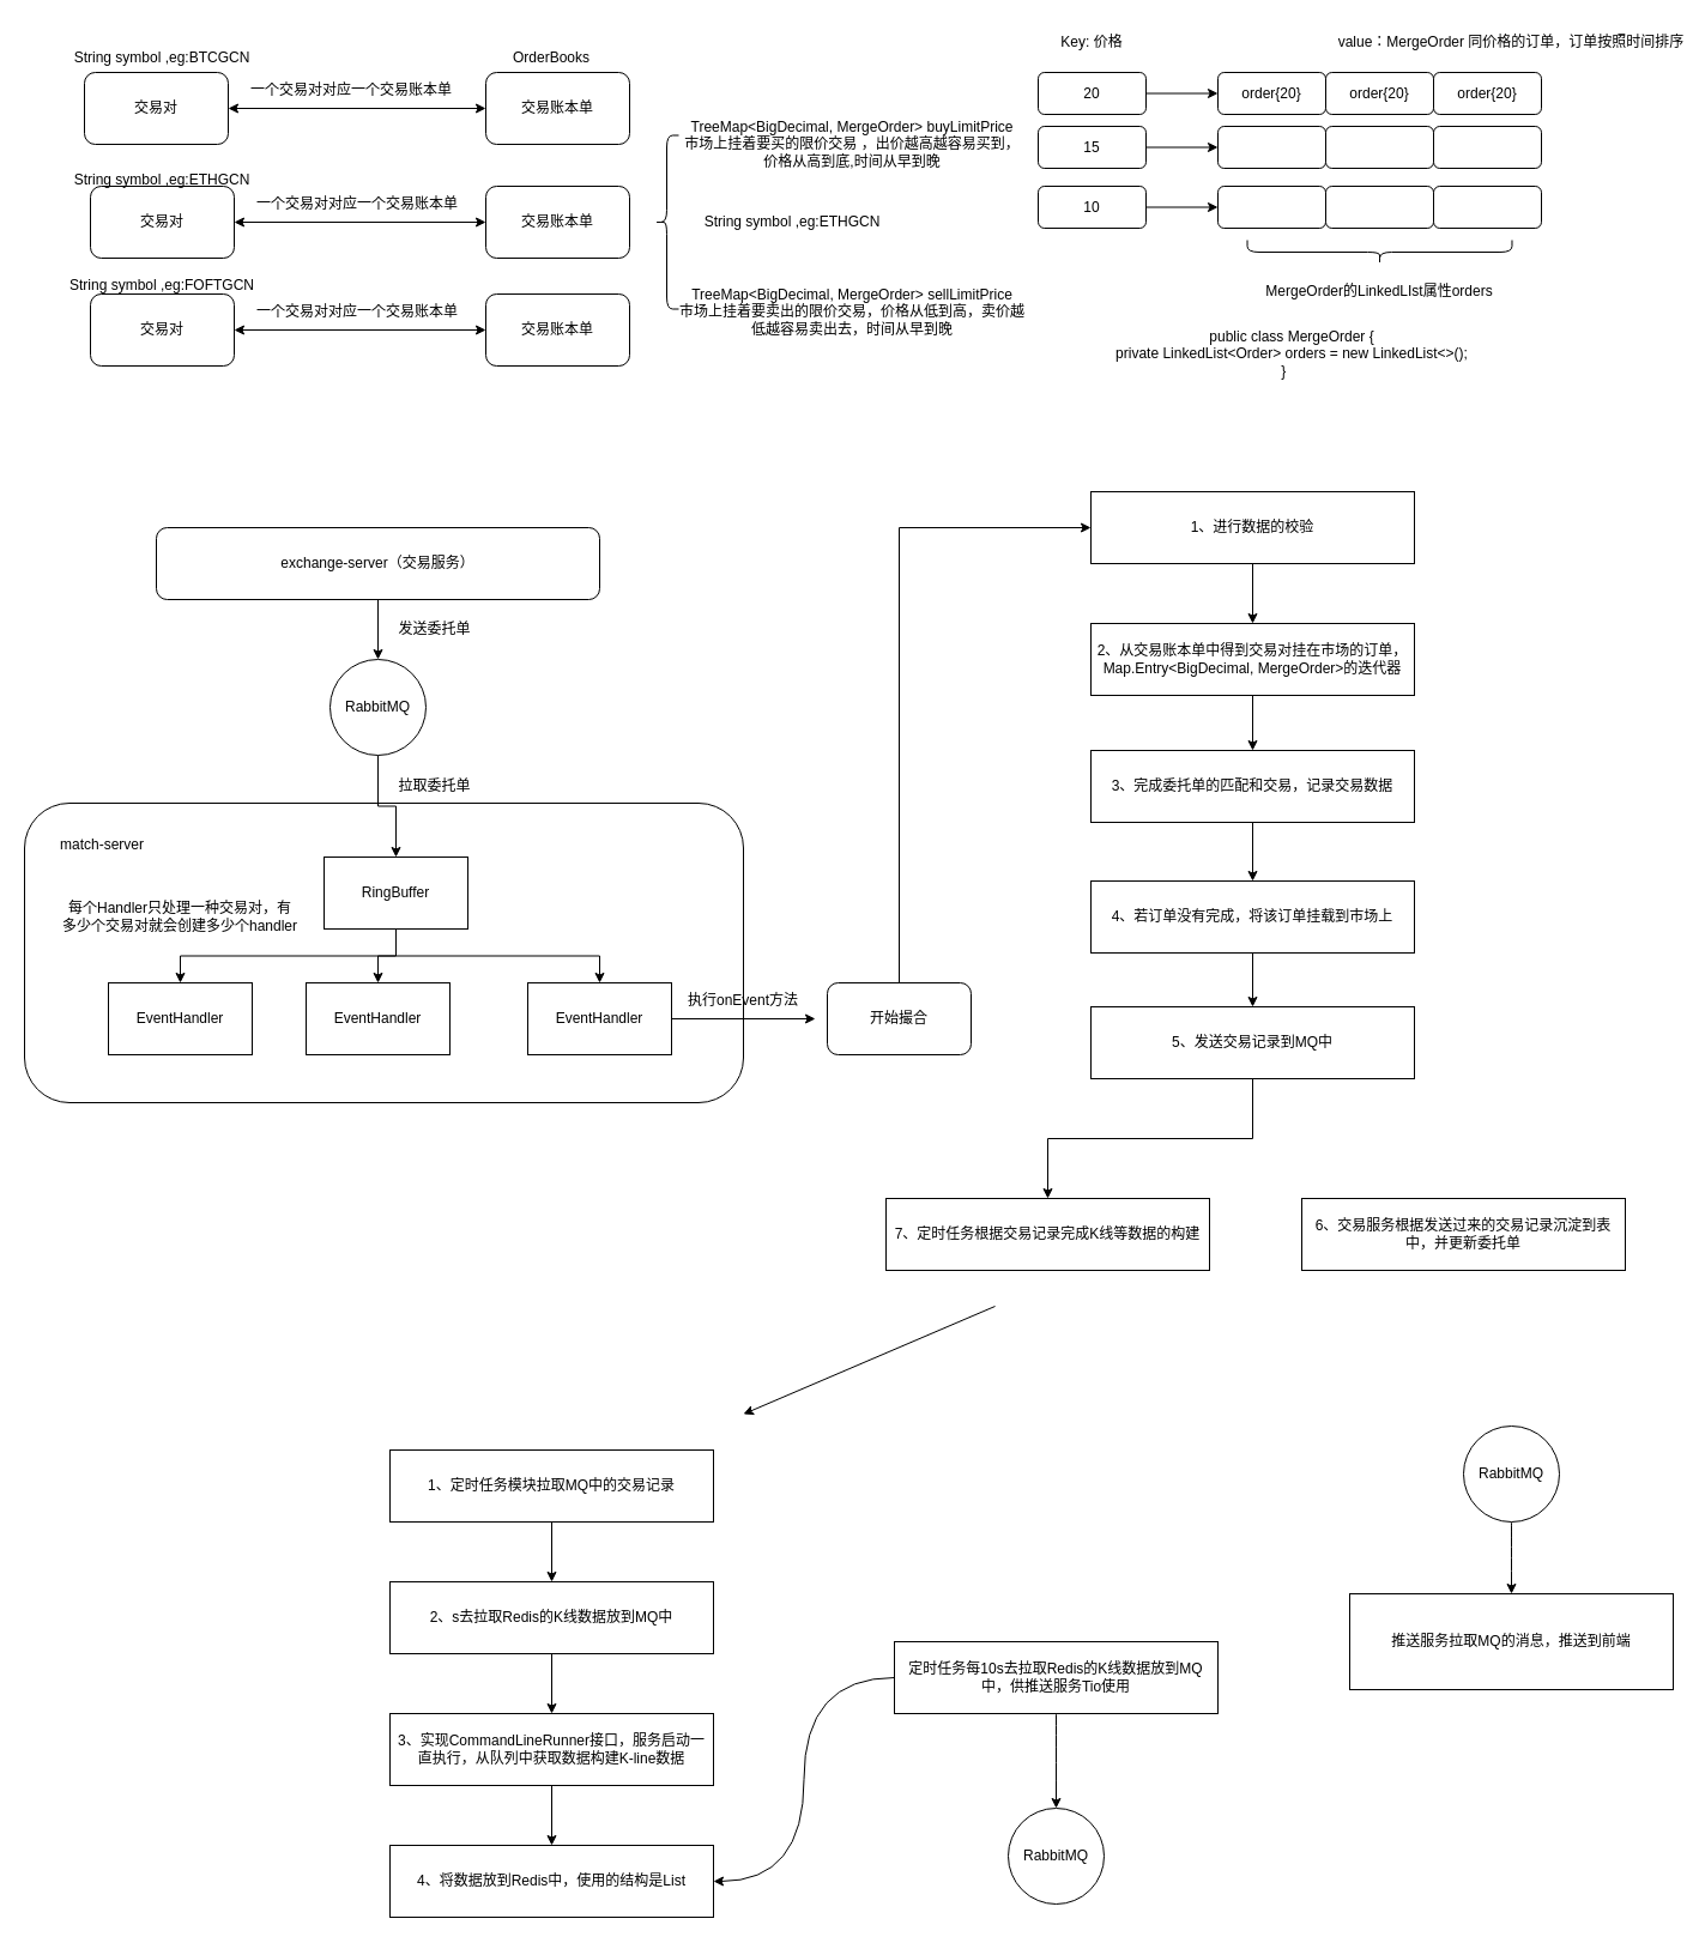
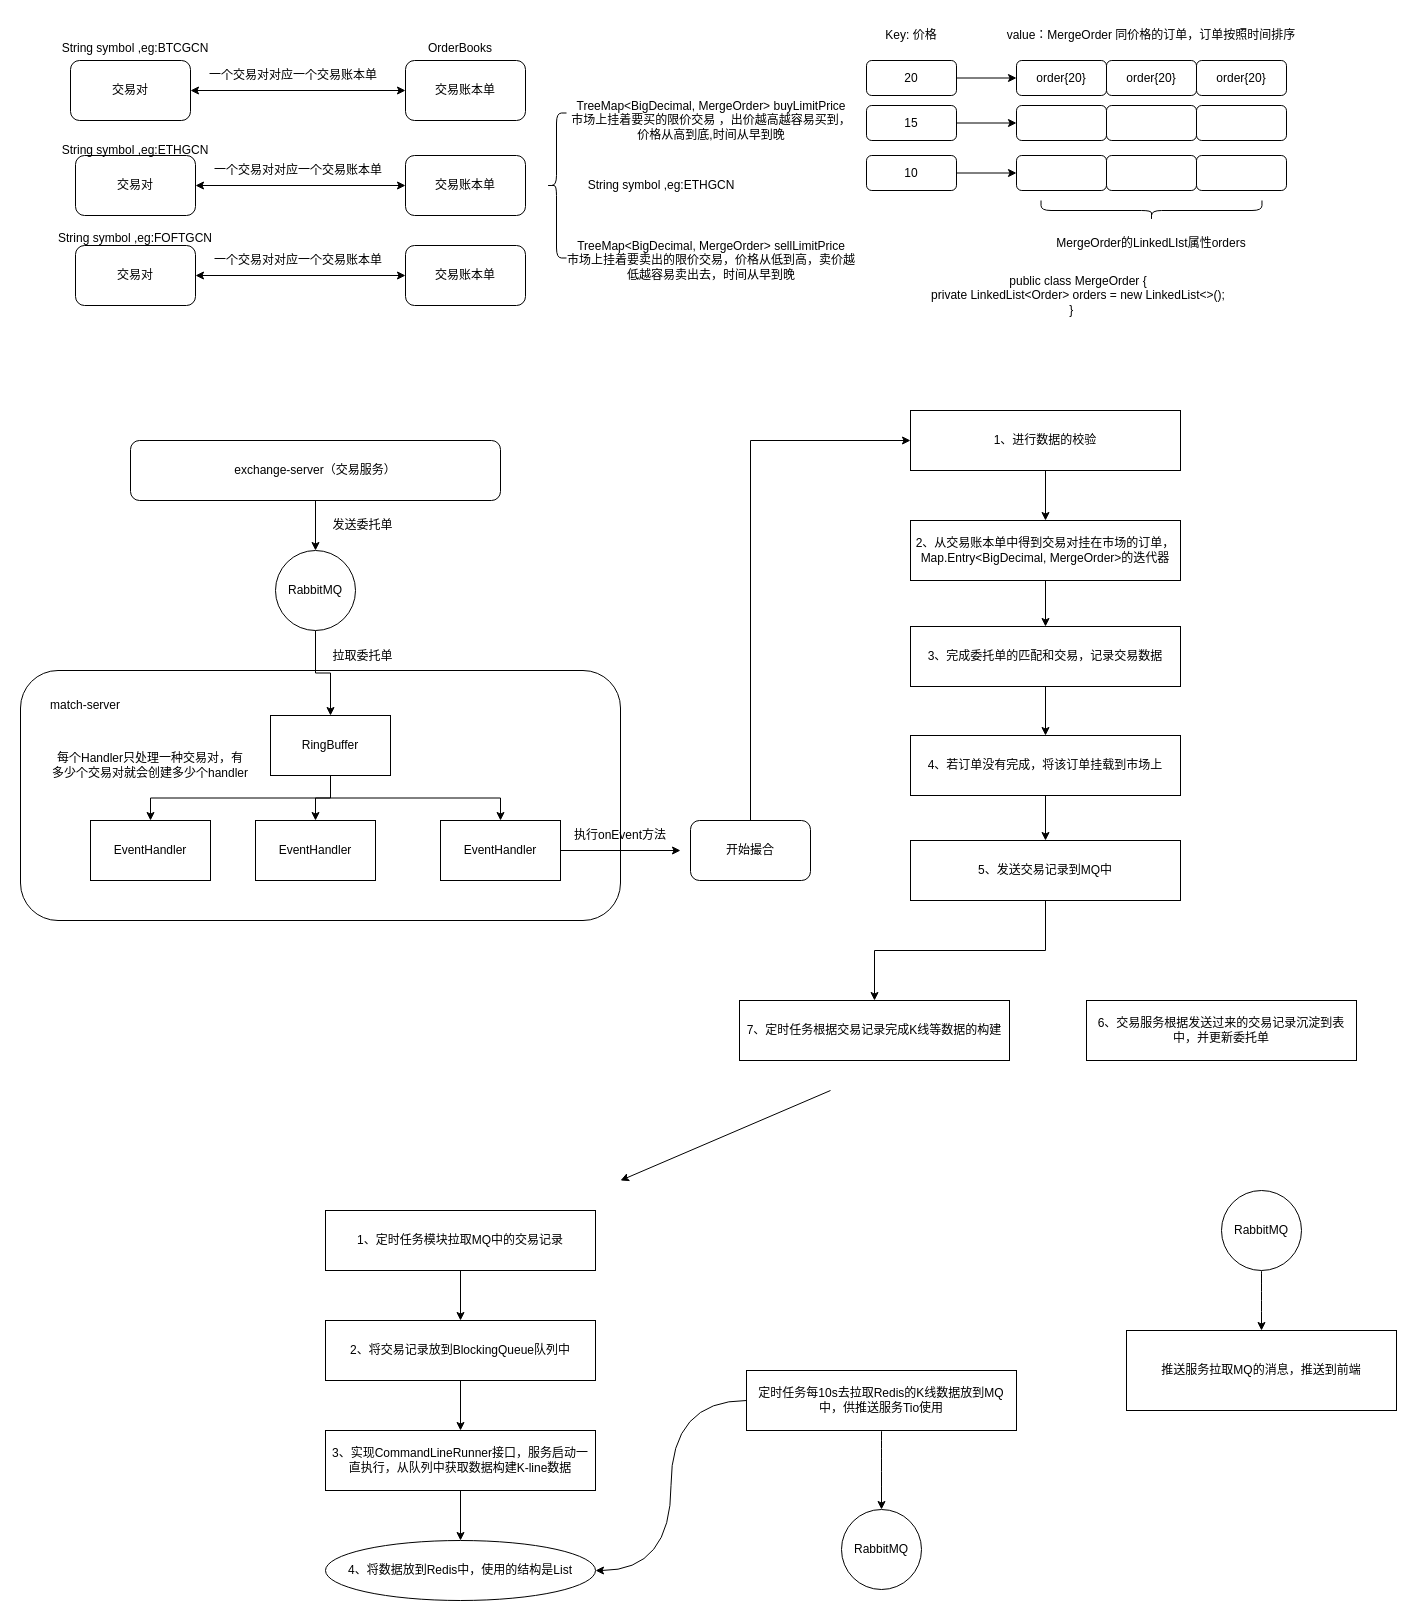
- <mxCell id="52" value="value：MergeOrder 同价格的订单，订单按照时间排序" style="text;html=1;strokeColor=none;fillColor=none;align=center;verticalAlign=middle;whiteSpace=wrap;rounded=0;" parent="1" vertex="1"><mxGeometry x="1111" y="20" width="300" height="30" as="geometry" /></mxCell>
+ <mxCell id="52" value="value：MergeOrder 同价格的订单，订单按照时间排序" style="text;html=1;strokeColor=none;fillColor=none;align=center;verticalAlign=middle;whiteSpace=wrap;rounded=0;" parent="1" vertex="1"><mxGeometry x="1001" y="20" width="300" height="30" as="geometry" /></mxCell>
- <mxCell id="78" value="2、s去拉取Redis的K线数据放到MQ中" style="rounded=0;whiteSpace=wrap;html=1;" parent="1" vertex="1"><mxGeometry x="325" y="1320" width="270" height="60" as="geometry" /></mxCell>
+ <mxCell id="78" value="2、将交易记录放到BlockingQueue队列中" style="rounded=0;whiteSpace=wrap;html=1;" parent="1" vertex="1"><mxGeometry x="325" y="1320" width="270" height="60" as="geometry" /></mxCell>
- <mxCell id="81" value="4、将数据放到Redis中，使用的结构是List" style="rounded=0;whiteSpace=wrap;html=1;" parent="1" vertex="1"><mxGeometry x="325" y="1540" width="270" height="60" as="geometry" /></mxCell>
+ <mxCell id="81" value="4、将数据放到Redis中，使用的结构是List" style="ellipse;whiteSpace=wrap;html=1;" parent="1" vertex="1"><mxGeometry x="325" y="1540" width="270" height="60" as="geometry" /></mxCell>
